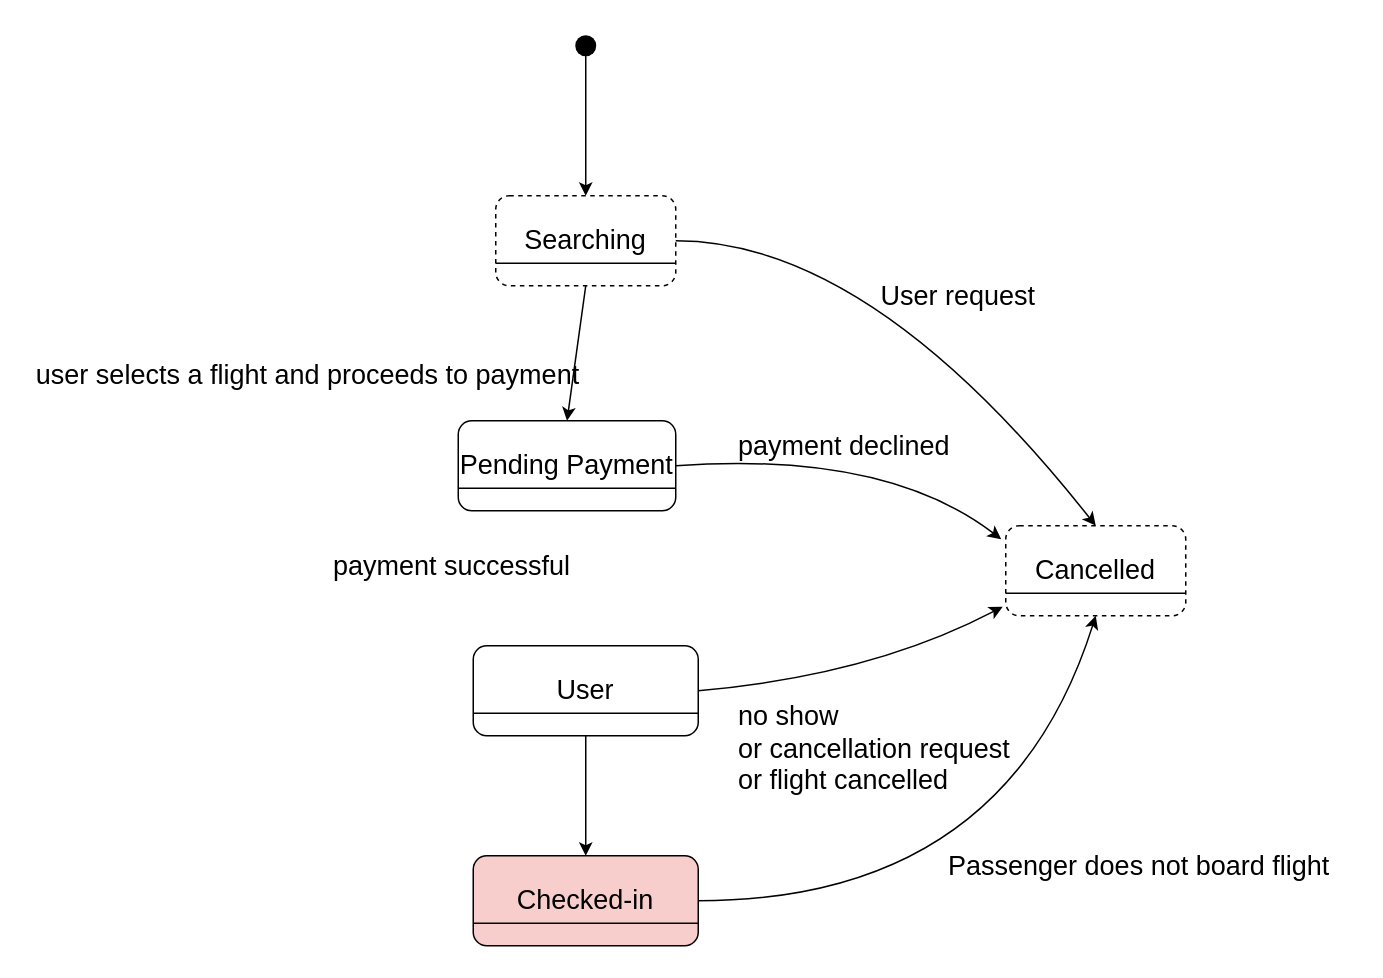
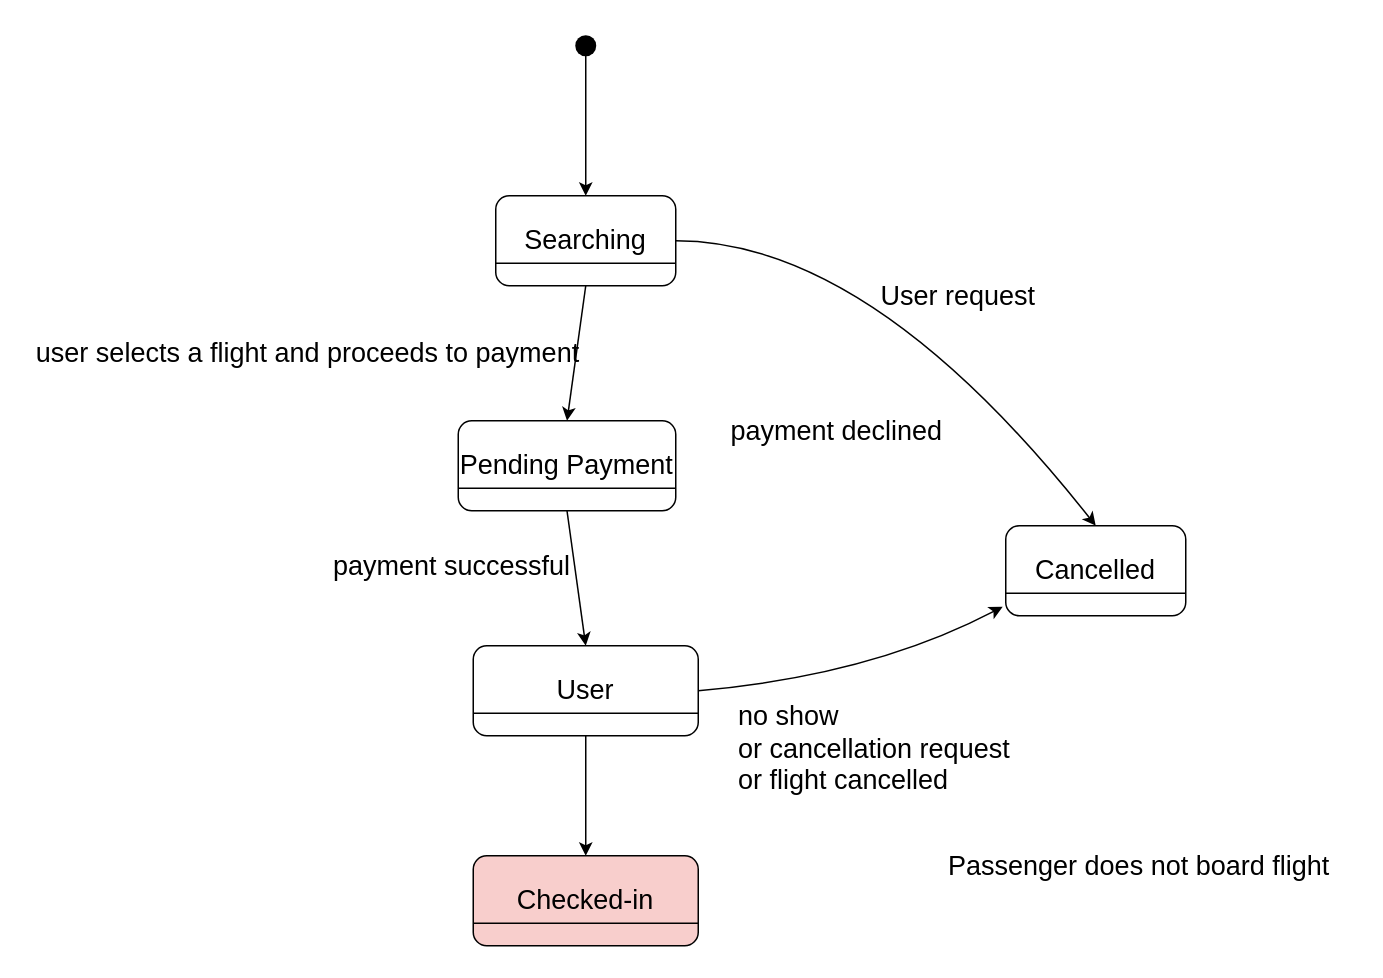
- <mxCell id="2" value="&lt;font style=&quot;font-size: 18px;&quot;&gt;Searching&lt;/font&gt;" style="rounded=1;whiteSpace=wrap;html=1;dashed=1;" vertex="1" parent="1"><mxGeometry x="330" y="130" width="120" height="60" as="geometry" /></mxCell>
+ <mxCell id="2" value="&lt;font style=&quot;font-size: 18px;&quot;&gt;Searching&lt;/font&gt;" style="rounded=1;whiteSpace=wrap;html=1;" vertex="1" parent="1"><mxGeometry x="330" y="130" width="120" height="60" as="geometry" /></mxCell>
- <mxCell id="14" value="&lt;font style=&quot;font-size: 18px;&quot;&gt;user selects a flight and proceeds to payment&lt;/font&gt;" style="text;html=1;strokeColor=none;fillColor=none;align=center;verticalAlign=middle;whiteSpace=wrap;rounded=0;" vertex="1" parent="1"><mxGeometry x="20" y="235" width="370" height="30" as="geometry" /></mxCell>
+ <mxCell id="14" value="&lt;font style=&quot;font-size: 18px;&quot;&gt;user selects a flight and proceeds to payment&lt;/font&gt;" style="text;html=1;strokeColor=none;fillColor=none;align=center;verticalAlign=middle;whiteSpace=wrap;rounded=0;" vertex="1" parent="1"><mxGeometry x="20" y="220" width="370" height="30" as="geometry" /></mxCell>
- <mxCell id="26" value="&lt;font style=&quot;font-size: 18px;&quot;&gt;payment declined&lt;/font&gt;" style="text;whiteSpace=wrap;html=1;" vertex="1" parent="1"><mxGeometry x="490" y="280" width="190" height="50" as="geometry" /></mxCell>
+ <mxCell id="26" value="&lt;font style=&quot;font-size: 18px;&quot;&gt;payment declined&lt;/font&gt;" style="text;whiteSpace=wrap;html=1;" vertex="1" parent="1"><mxGeometry x="485" y="270" width="190" height="50" as="geometry" /></mxCell>
- <mxCell id="22" value="" style="curved=1;endArrow=classic;html=1;rounded=0;entryX=-0.025;entryY=0.15;entryDx=0;entryDy=0;exitX=1;exitY=0.5;exitDx=0;exitDy=0;entryPerimeter=0;" edge="1" parent="1" source="9" target="7"><mxGeometry width="50" height="50" relative="1" as="geometry"><mxPoint x="460" y="170" as="sourcePoint" /><mxPoint x="740" y="360" as="targetPoint" /><Array as="points"><mxPoint x="590" y="300" /></Array></mxGeometry></mxCell>
- <mxCell id="7" value="&lt;font style=&quot;font-size: 18px;&quot;&gt;Cancelled&lt;/font&gt;" style="rounded=1;whiteSpace=wrap;html=1;dashed=1;" vertex="1" parent="1"><mxGeometry x="670" y="350" width="120" height="60" as="geometry" /></mxCell>
+ <mxCell id="7" value="&lt;font style=&quot;font-size: 18px;&quot;&gt;Cancelled&lt;/font&gt;" style="rounded=1;whiteSpace=wrap;html=1;" vertex="1" parent="1"><mxGeometry x="670" y="350" width="120" height="60" as="geometry" /></mxCell>
+ <mxCell id="18" value="" style="endArrow=classic;html=1;rounded=0;exitX=0.5;exitY=1;exitDx=0;exitDy=0;entryX=0.5;entryY=0;entryDx=0;entryDy=0;" edge="1" parent="1" source="9" target="5"><mxGeometry width="50" height="50" relative="1" as="geometry"><mxPoint x="630" y="360" as="sourcePoint" /><mxPoint x="680" y="310" as="targetPoint" /></mxGeometry></mxCell>
- <mxCell id="24" value="" style="curved=1;endArrow=classic;html=1;rounded=0;entryX=0.5;entryY=1;entryDx=0;entryDy=0;exitX=1;exitY=0.5;exitDx=0;exitDy=0;" edge="1" parent="1" source="20" target="7"><mxGeometry width="50" height="50" relative="1" as="geometry"><mxPoint x="460" y="170" as="sourcePoint" /><mxPoint x="740" y="360" as="targetPoint" /><Array as="points"><mxPoint x="670" y="600" /></Array></mxGeometry></mxCell>
